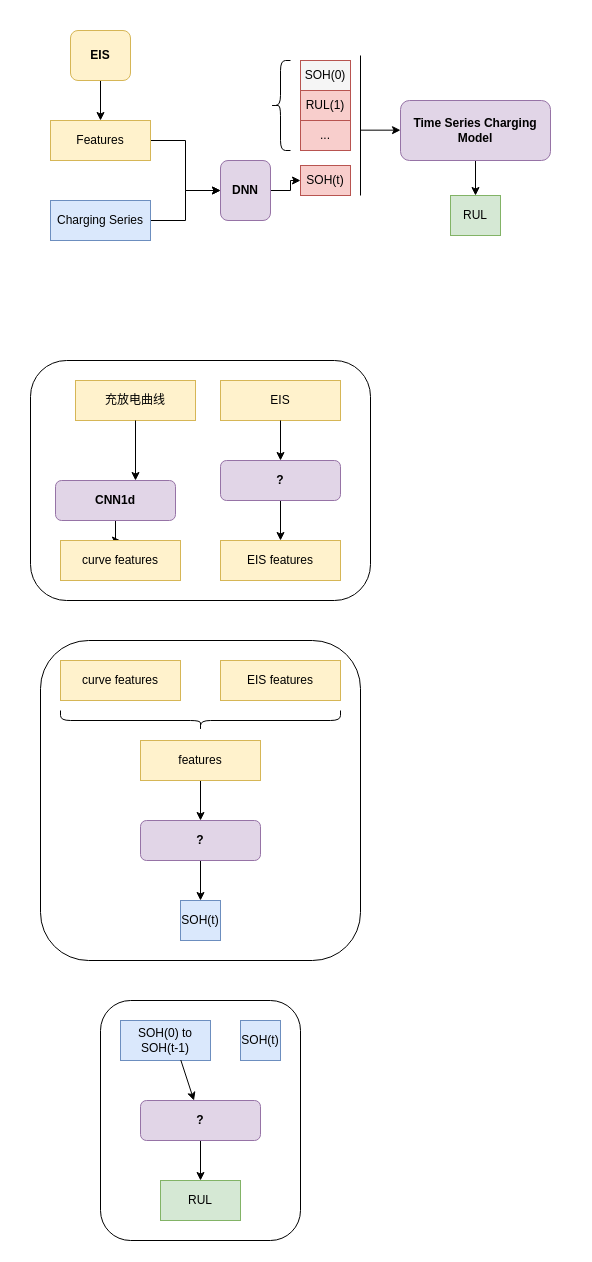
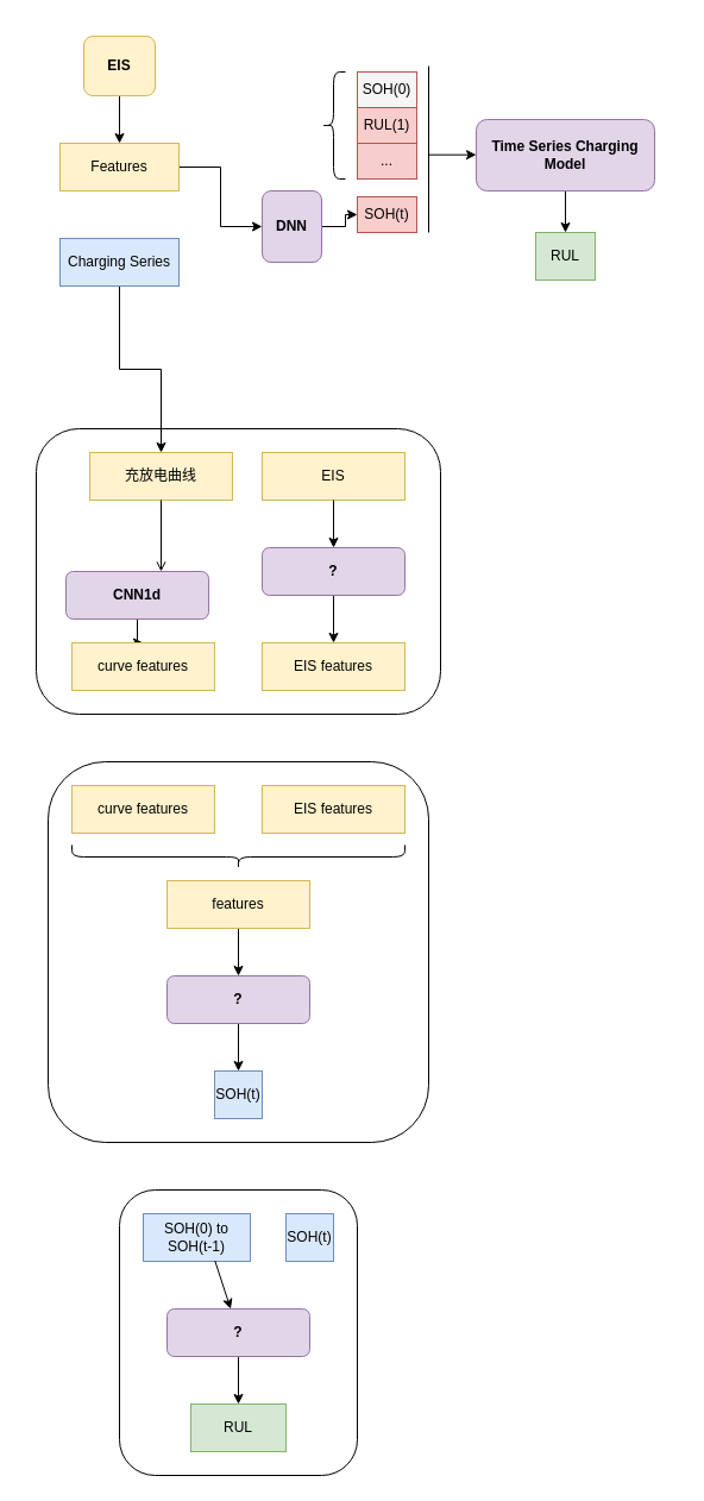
- <mxCell id="10" style="edgeStyle=orthogonalEdgeStyle;rounded=0;orthogonalLoop=1;jettySize=auto;html=1;entryX=0;entryY=0.5;entryDx=0;entryDy=0;" parent="1" source="11" target="13" edge="1"><mxGeometry relative="1" as="geometry" /></mxCell>
+ <mxCell id="10" style="edgeStyle=orthogonalEdgeStyle;rounded=0;orthogonalLoop=1;jettySize=auto;html=1;" parent="1" source="11" target="24" edge="1"><mxGeometry relative="1" as="geometry" /></mxCell>
- <mxCell id="25" value="" style="edgeStyle=orthogonalEdgeStyle;rounded=0;orthogonalLoop=1;jettySize=auto;html=1;" edge="1" parent="1" source="24" target="27"><mxGeometry relative="1" as="geometry"><mxPoint x="110" y="420" as="sourcePoint" /><mxPoint x="110" y="500" as="targetPoint" /><Array as="points"><mxPoint x="110" y="490" /><mxPoint x="110" y="490" /></Array></mxGeometry></mxCell>
+ <mxCell id="25" value="" style="edgeStyle=orthogonalEdgeStyle;rounded=0;orthogonalLoop=1;jettySize=auto;html=1;endArrow=open;" edge="1" parent="1" source="24" target="27"><mxGeometry relative="1" as="geometry"><mxPoint x="110" y="420" as="sourcePoint" /><mxPoint x="110" y="500" as="targetPoint" /><Array as="points"><mxPoint x="110" y="490" /><mxPoint x="110" y="490" /></Array></mxGeometry></mxCell>
